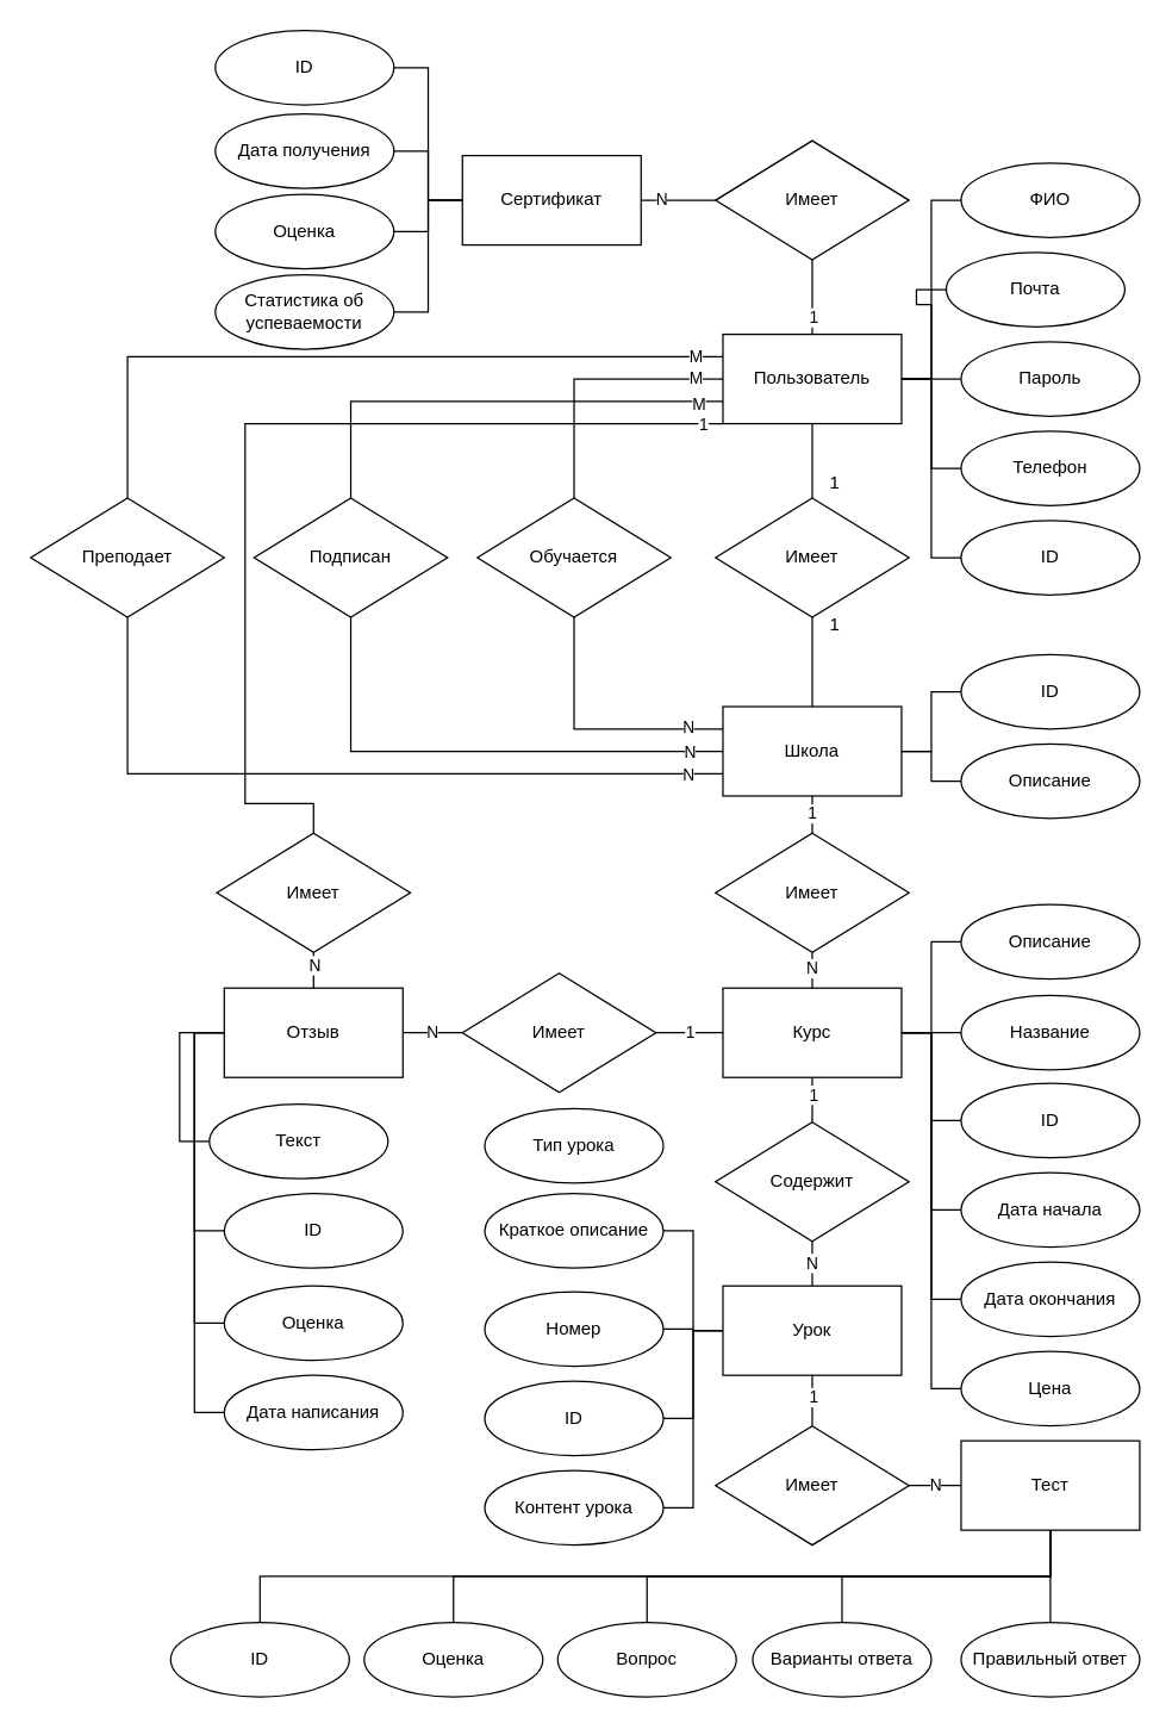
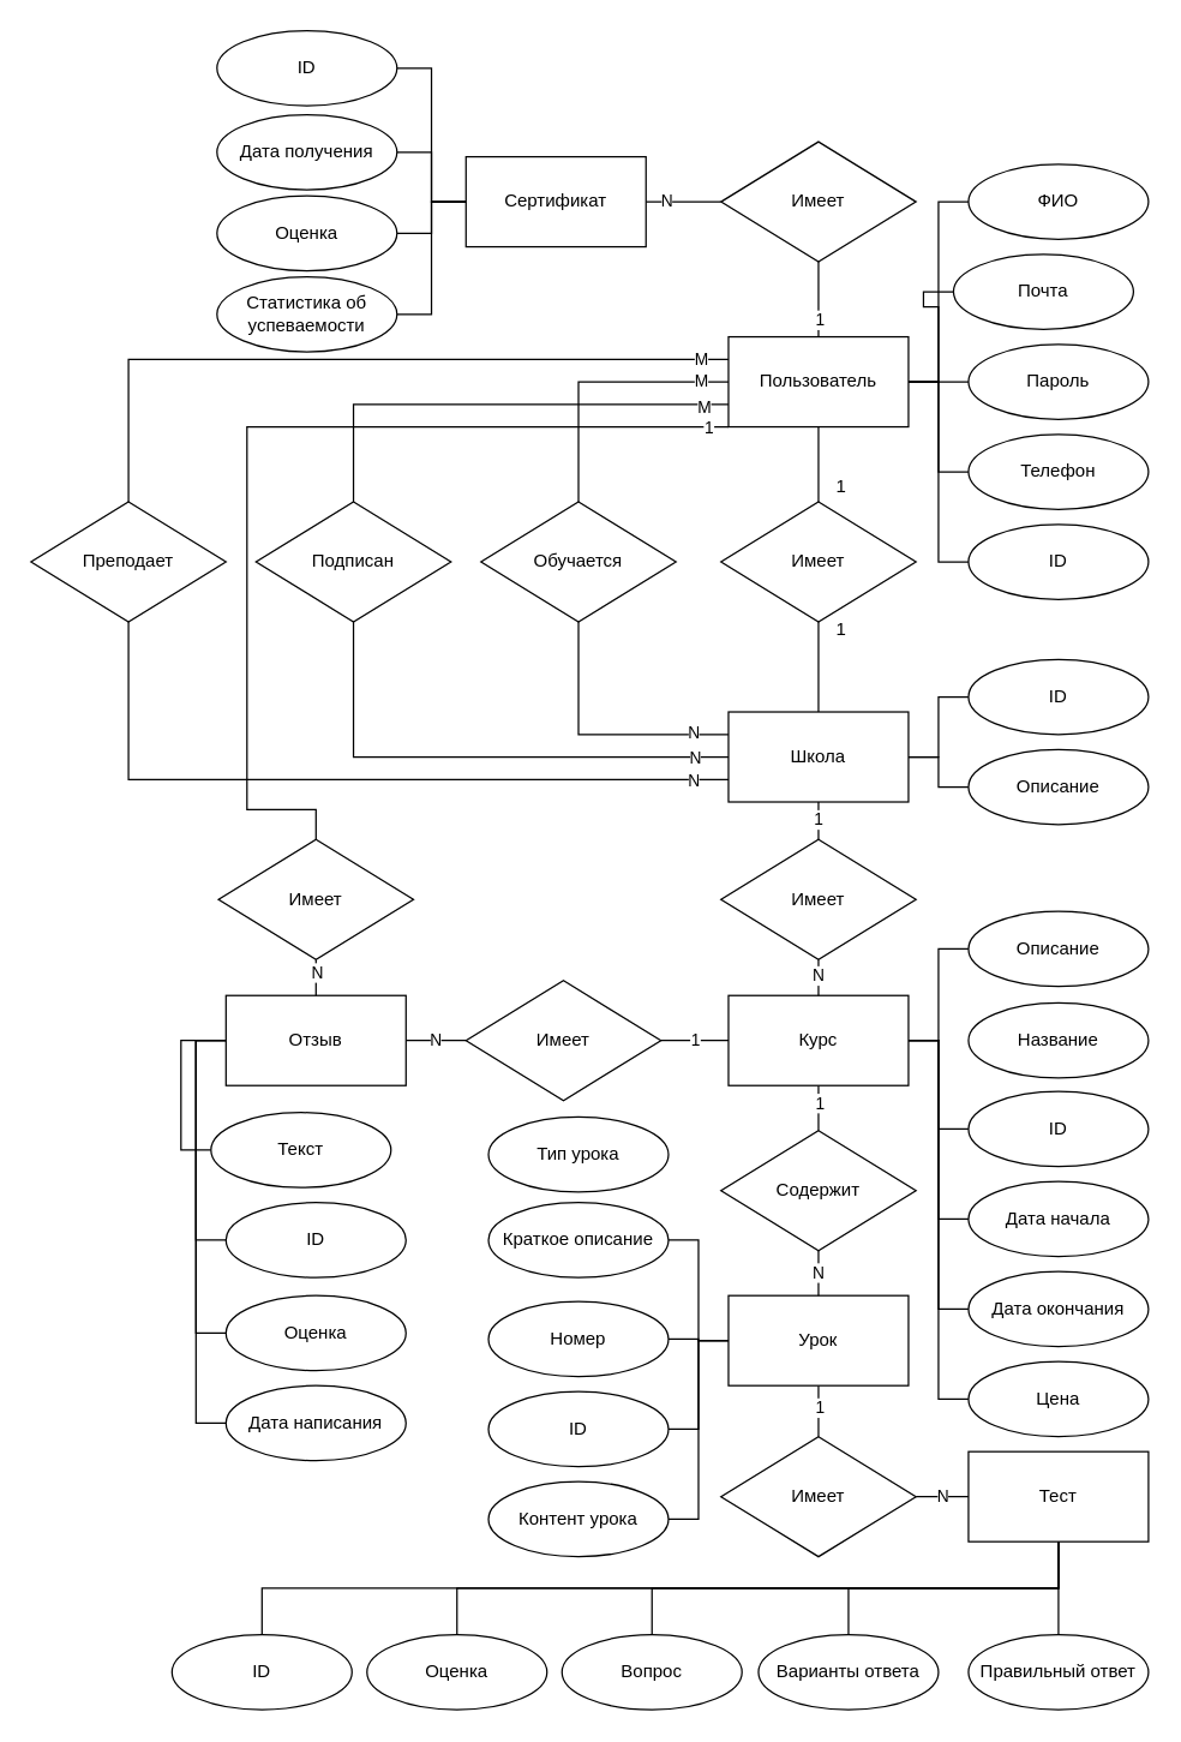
- <mxCell id="43" style="edgeStyle=orthogonalEdgeStyle;rounded=0;orthogonalLoop=1;jettySize=auto;html=1;exitX=1;exitY=0.5;exitDx=0;exitDy=0;entryX=0;entryY=0.5;entryDx=0;entryDy=0;endArrow=none;endFill=0;" parent="1" source="48" target="80" edge="1"><mxGeometry relative="1" as="geometry" /></mxCell>
